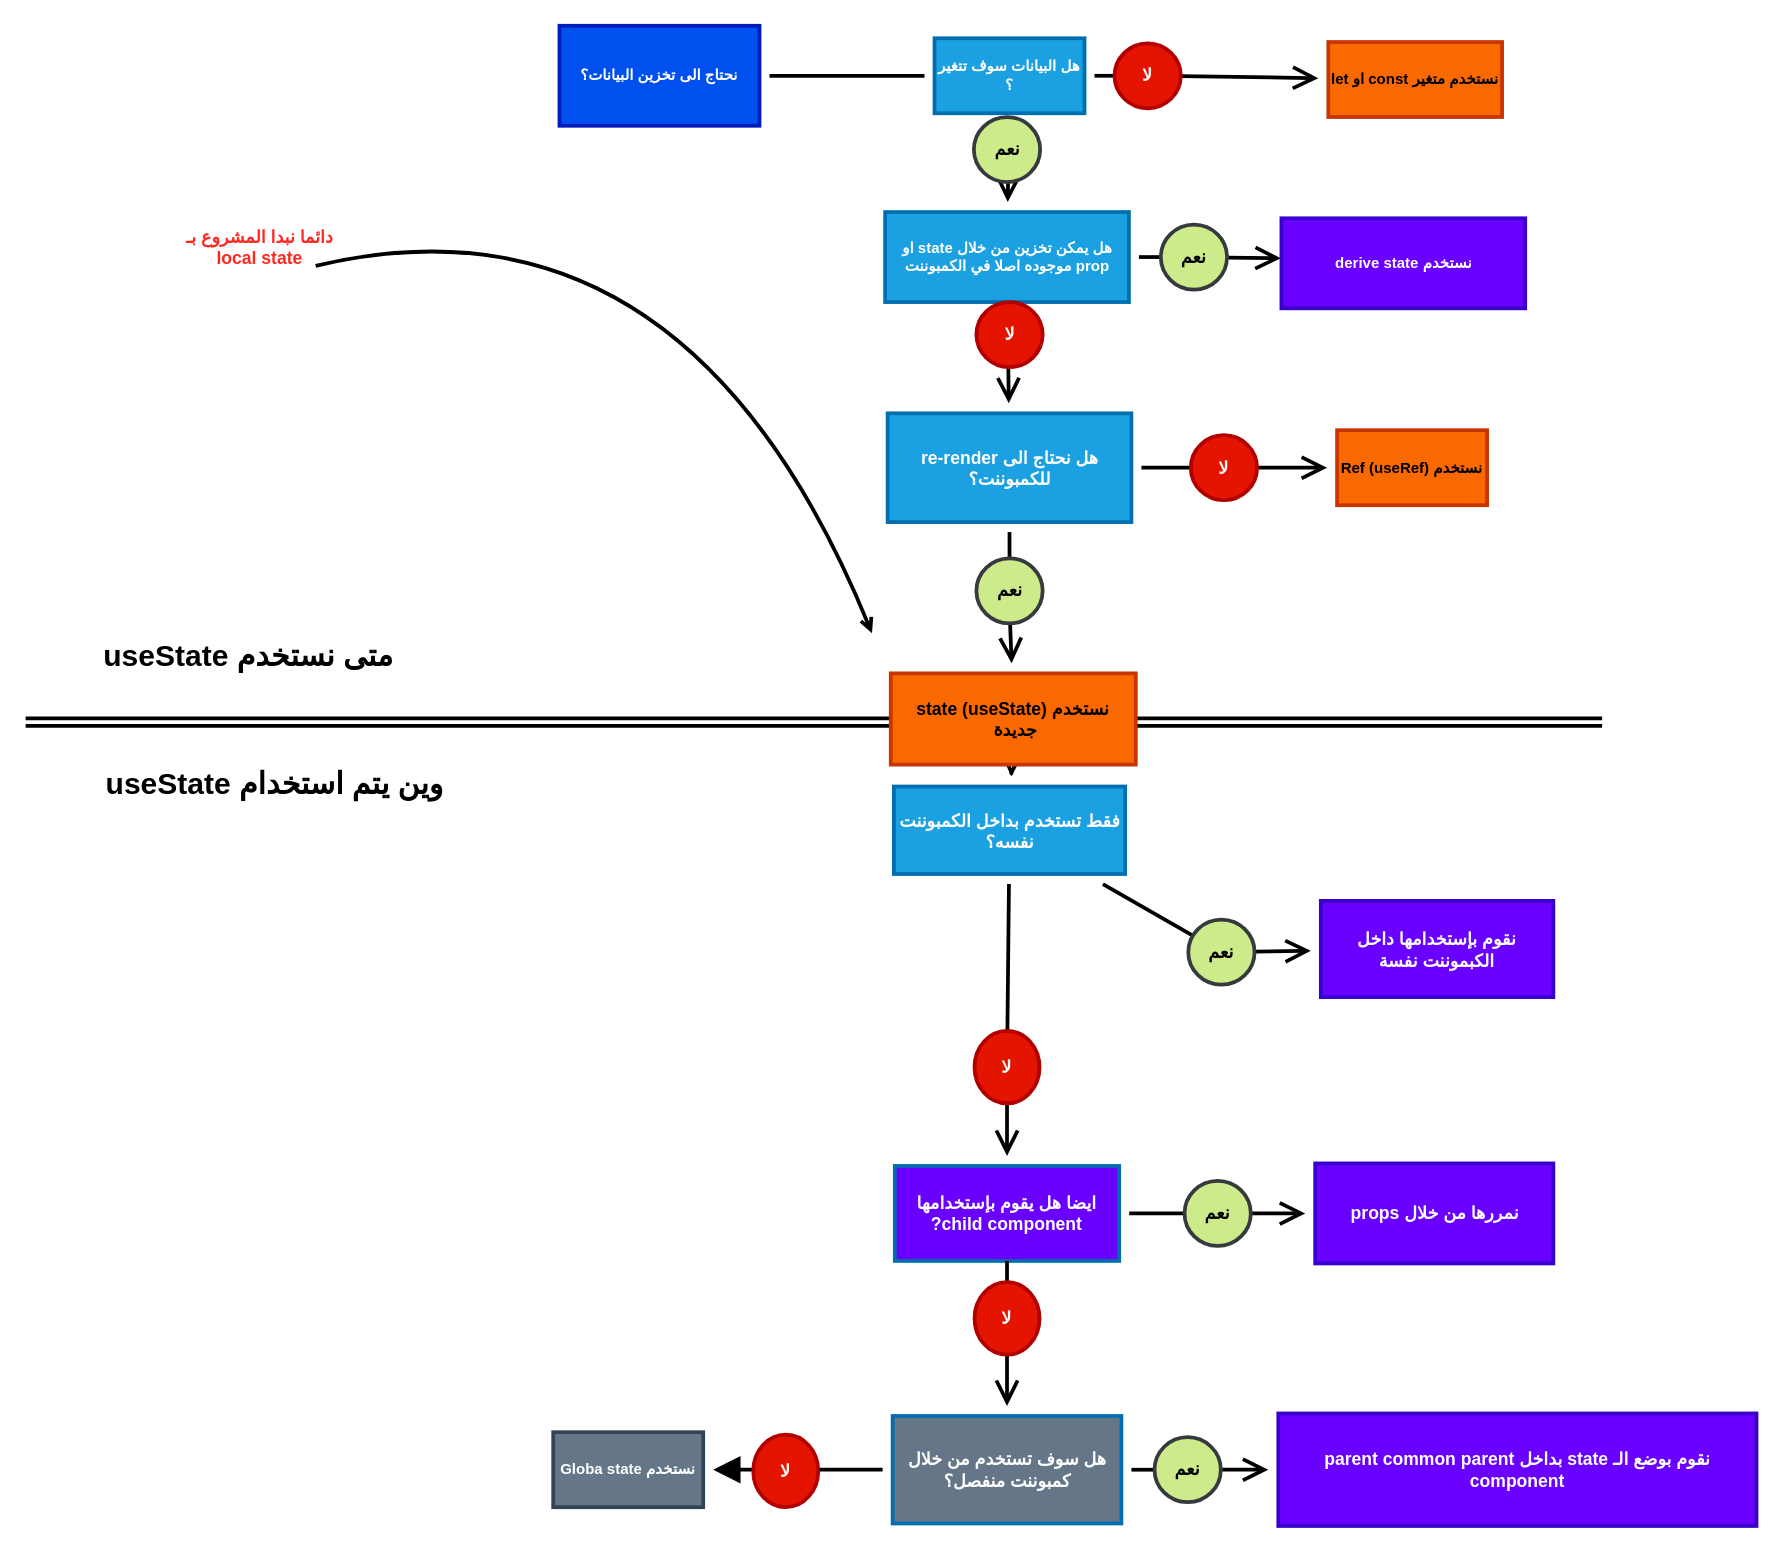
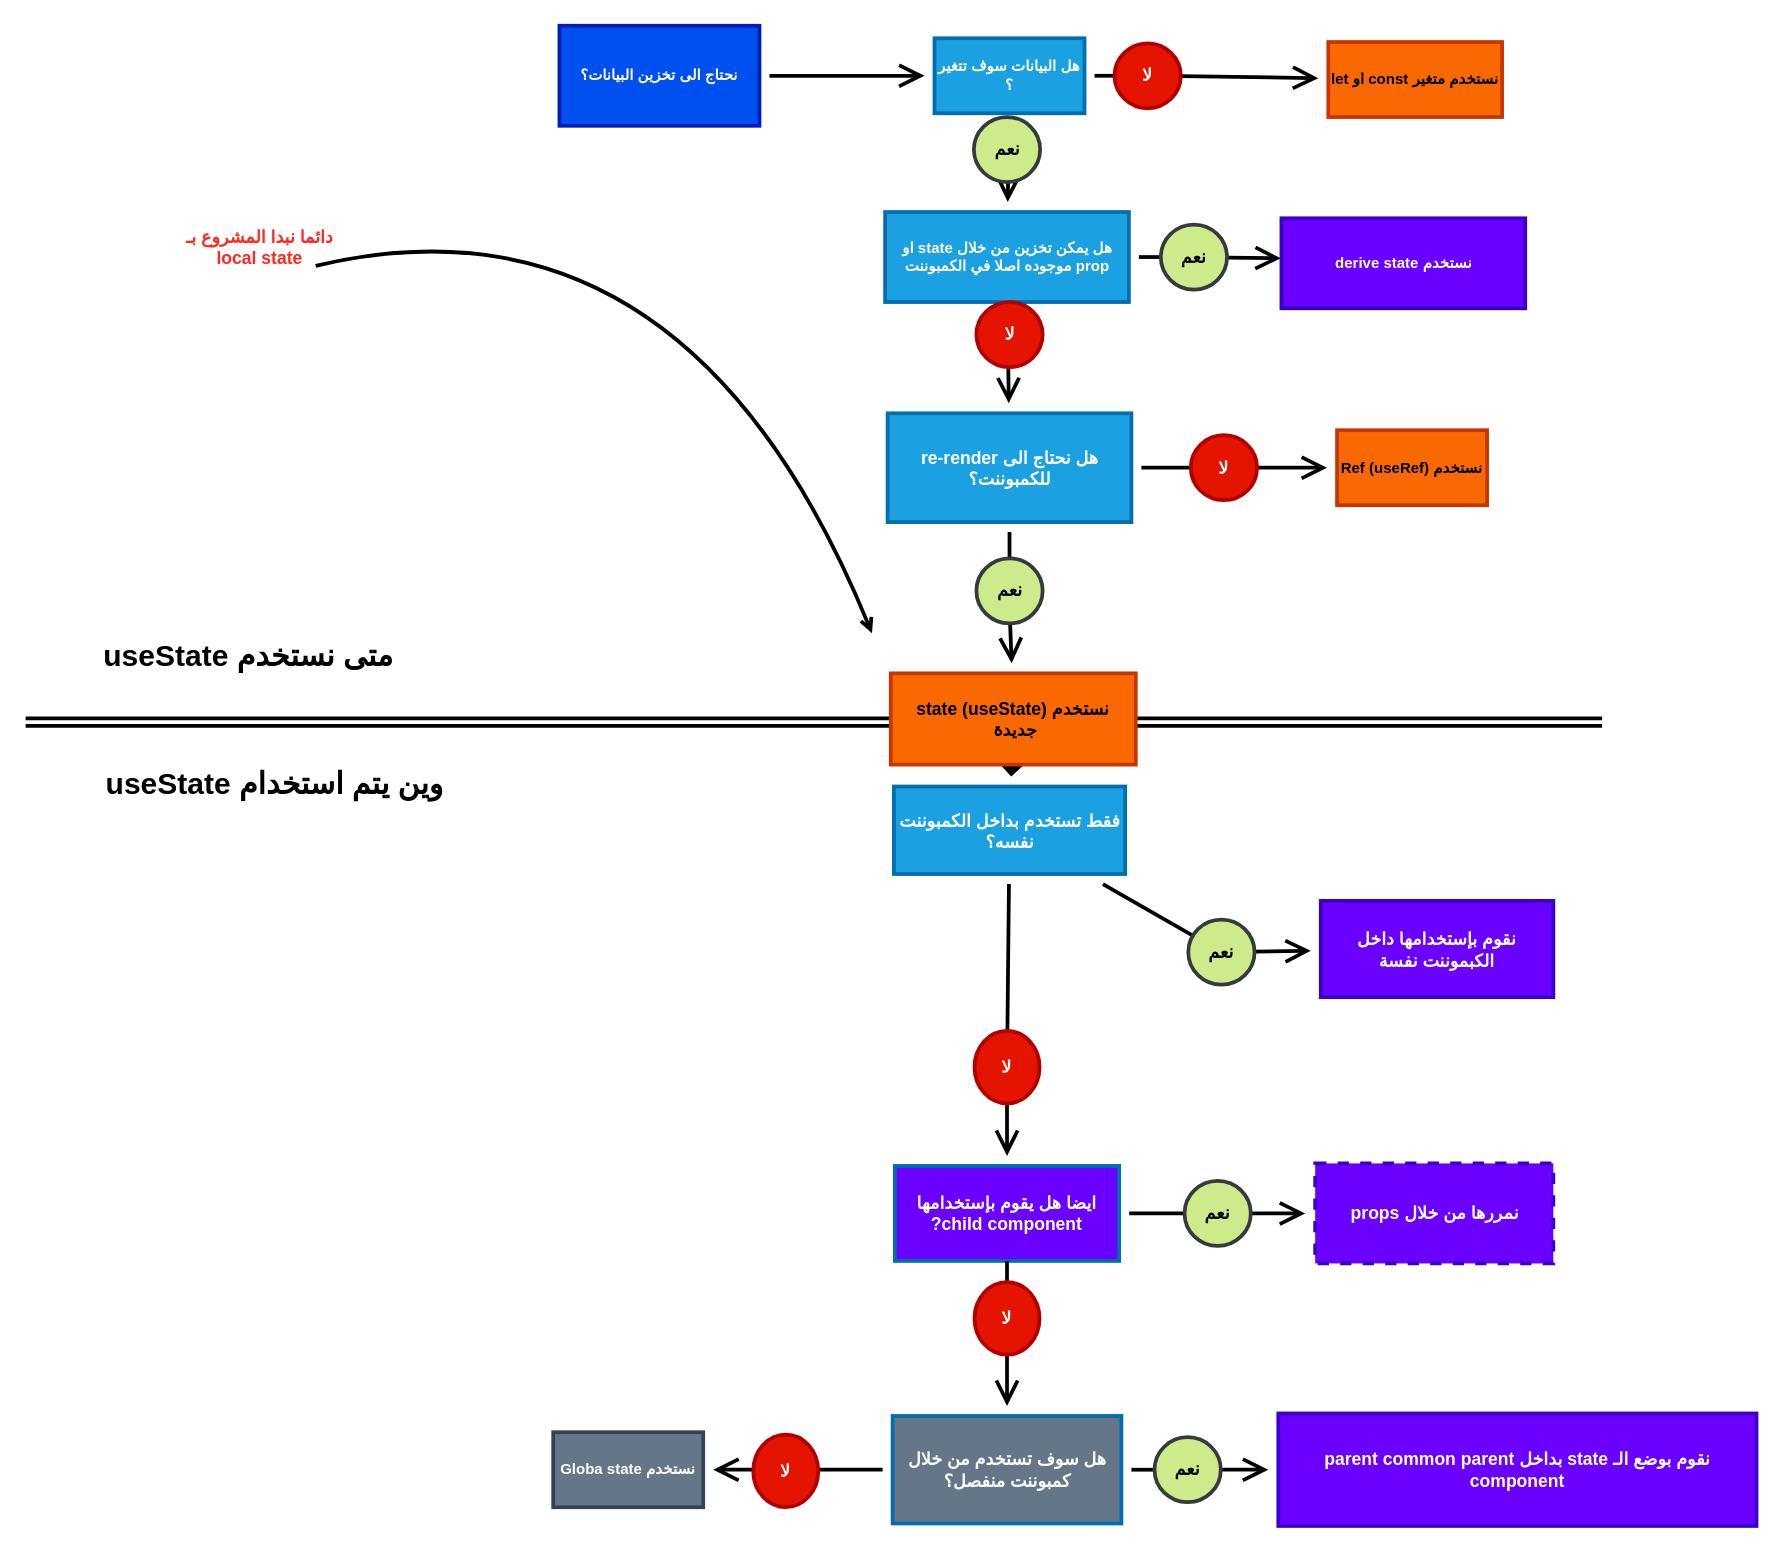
- <mxCell id="2" value="" style="edgeStyle=none;curved=1;rounded=0;orthogonalLoop=1;jettySize=auto;html=1;endArrow=none;startSize=14;endSize=14;sourcePerimeterSpacing=8;targetPerimeterSpacing=8;strokeWidth=3;" edge="1" parent="1" source="3" target="6"><mxGeometry relative="1" as="geometry" /></mxCell>
+ <mxCell id="2" value="" style="edgeStyle=none;curved=1;rounded=0;orthogonalLoop=1;jettySize=auto;html=1;endArrow=open;startSize=14;endSize=14;sourcePerimeterSpacing=8;targetPerimeterSpacing=8;strokeWidth=3;" edge="1" parent="1" source="3" target="6"><mxGeometry relative="1" as="geometry" /></mxCell>
- <mxCell id="16" value="" style="edgeStyle=none;curved=1;rounded=0;orthogonalLoop=1;jettySize=auto;html=1;strokeWidth=3;endArrow=open;startSize=14;endSize=14;sourcePerimeterSpacing=8;targetPerimeterSpacing=8;" edge="1" parent="1" source="52" target="19"><mxGeometry relative="1" as="geometry" /></mxCell>
+ <mxCell id="16" value="" style="edgeStyle=none;curved=1;rounded=0;orthogonalLoop=1;jettySize=auto;html=1;strokeWidth=3;endArrow=diamond;startSize=14;endSize=14;sourcePerimeterSpacing=8;targetPerimeterSpacing=8;" edge="1" parent="1" source="52" target="19"><mxGeometry relative="1" as="geometry" /></mxCell>
- <mxCell id="27" value="&lt;h3 style=&quot;direction: rtl;&quot;&gt;&lt;span style=&quot;background-color: initial;&quot;&gt;نمررها من خلال props&lt;/span&gt;&lt;/h3&gt;" style="whiteSpace=wrap;html=1;rounded=0;strokeWidth=3;fillColor=#6a00ff;fontColor=#ffffff;strokeColor=#3700CC;" vertex="1" parent="1"><mxGeometry x="1051.5" y="930" width="190.5" height="80" as="geometry" /></mxCell>
+ <mxCell id="27" value="&lt;h3 style=&quot;direction: rtl;&quot;&gt;&lt;span style=&quot;background-color: initial;&quot;&gt;نمررها من خلال props&lt;/span&gt;&lt;/h3&gt;" style="whiteSpace=wrap;html=1;rounded=0;strokeWidth=3;fillColor=#6a00ff;fontColor=#ffffff;strokeColor=#3700CC;dashed=1;" vertex="1" parent="1"><mxGeometry x="1051.5" y="930" width="190.5" height="80" as="geometry" /></mxCell>
- <mxCell id="25" value="" style="edgeStyle=none;curved=1;rounded=0;orthogonalLoop=1;jettySize=auto;html=1;strokeWidth=3;endArrow=block;startSize=14;endSize=14;sourcePerimeterSpacing=8;targetPerimeterSpacing=8;" edge="1" parent="1" source="26" target="29"><mxGeometry relative="1" as="geometry" /></mxCell>
+ <mxCell id="25" value="" style="edgeStyle=none;curved=1;rounded=0;orthogonalLoop=1;jettySize=auto;html=1;strokeWidth=3;endArrow=open;startSize=14;endSize=14;sourcePerimeterSpacing=8;targetPerimeterSpacing=8;" edge="1" parent="1" source="26" target="29"><mxGeometry relative="1" as="geometry" /></mxCell>
